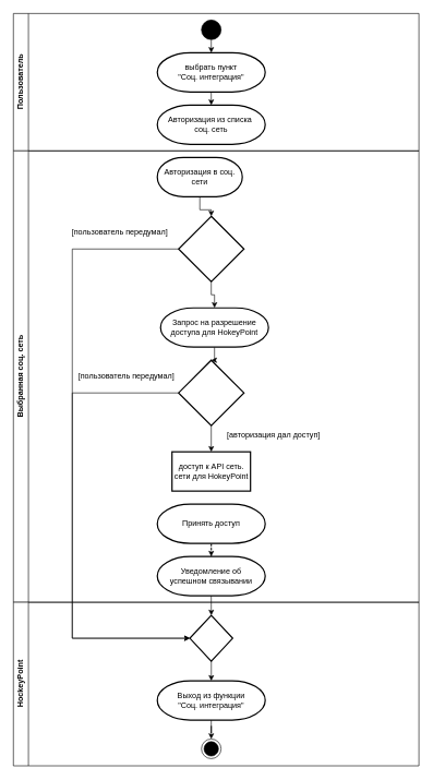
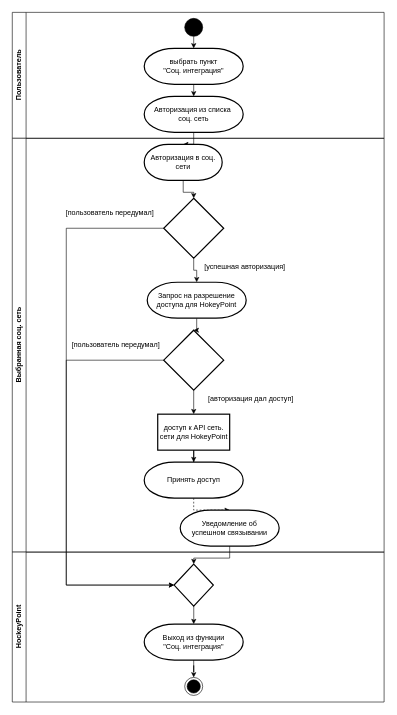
+ <mxCell id="4" value="" style="edgeStyle=orthogonalEdgeStyle;rounded=0;orthogonalLoop=1;jettySize=auto;html=1;" parent="1" source="5" target="11" edge="1"><mxGeometry relative="1" as="geometry" /></mxCell>
+ <mxCell id="15" value="[успешная авторизация]" style="text;html=1;strokeColor=none;fillColor=none;align=center;verticalAlign=middle;whiteSpace=wrap;rounded=0;" parent="1" vertex="1"><mxGeometry x="327.5" y="430" width="160" height="30" as="geometry" /></mxCell>
+ <mxCell id="24" value="" style="edgeStyle=orthogonalEdgeStyle;rounded=0;orthogonalLoop=1;jettySize=auto;html=1;" parent="1" source="25" target="27" edge="1"><mxGeometry relative="1" as="geometry" /></mxCell>
- <mxCell id="29" value="Уведомление об&lt;br&gt;успешном связывании" style="strokeWidth=2;html=1;shape=mxgraph.flowchart.terminator;whiteSpace=wrap;" parent="1" vertex="1"><mxGeometry x="240" y="850" width="165" height="60" as="geometry" /></mxCell>
+ <mxCell id="29" value="Уведомление об&lt;br&gt;успешном связывании" style="strokeWidth=2;html=1;shape=mxgraph.flowchart.terminator;whiteSpace=wrap;" parent="1" vertex="1"><mxGeometry x="300" y="850" width="165" height="60" as="geometry" /></mxCell>
